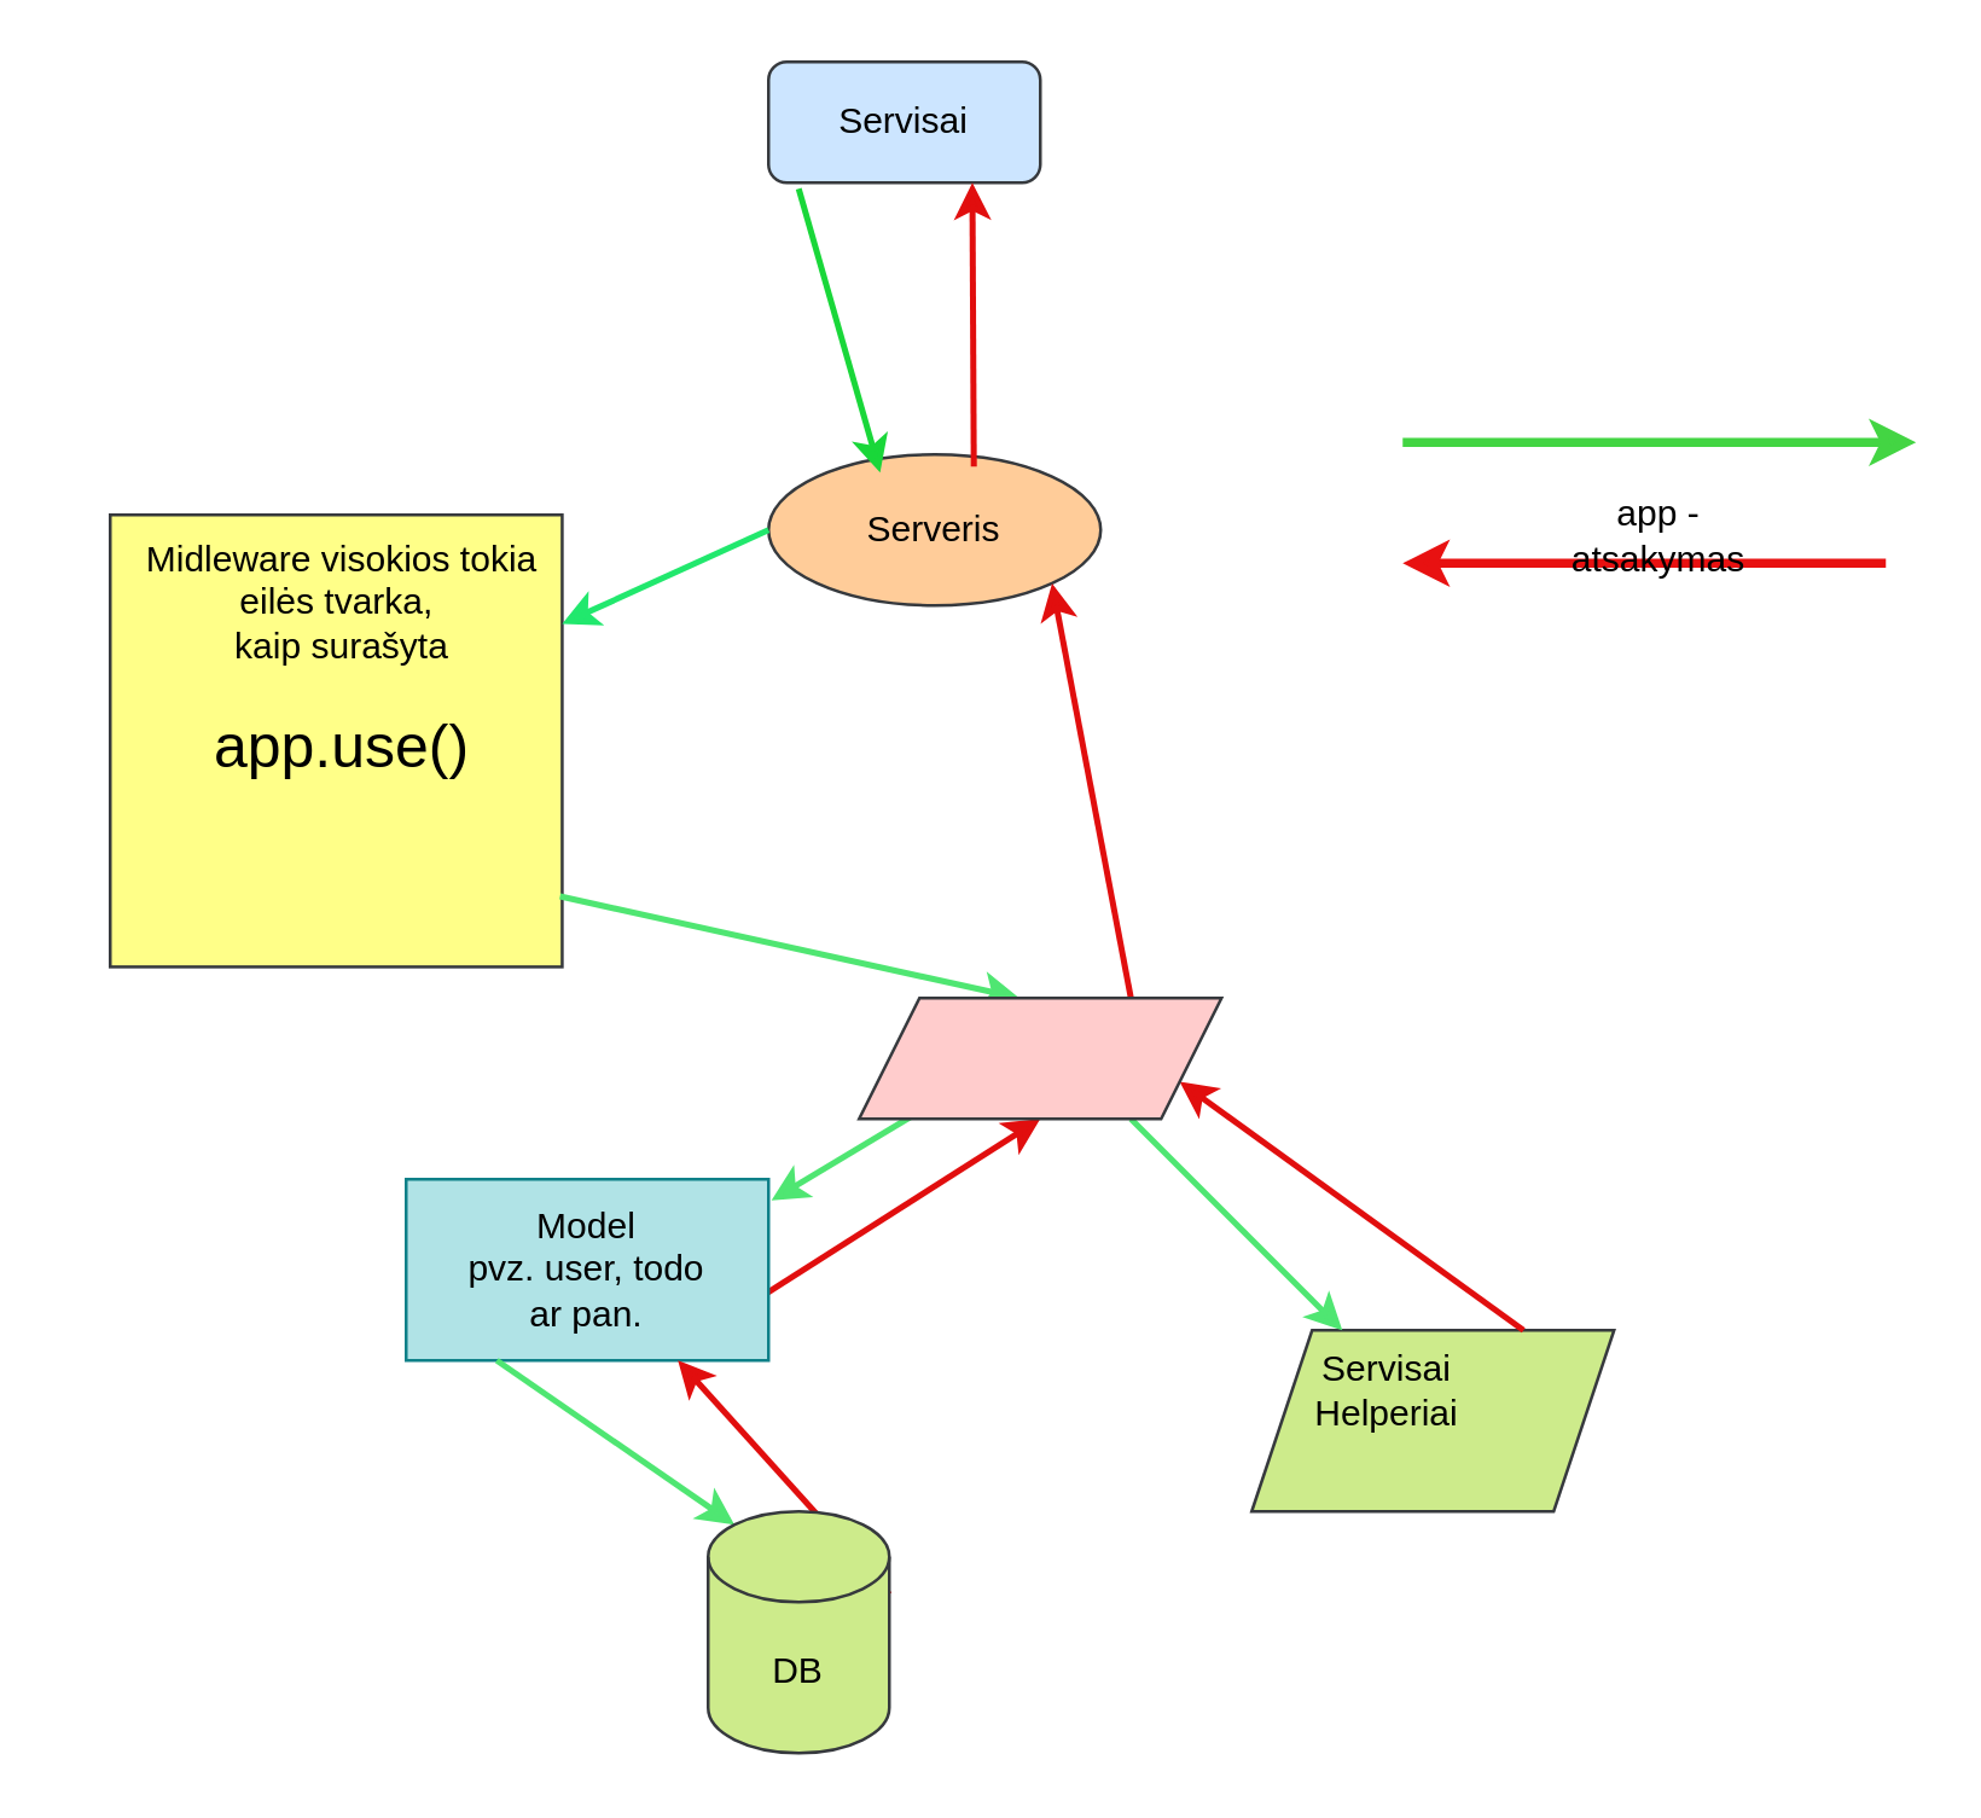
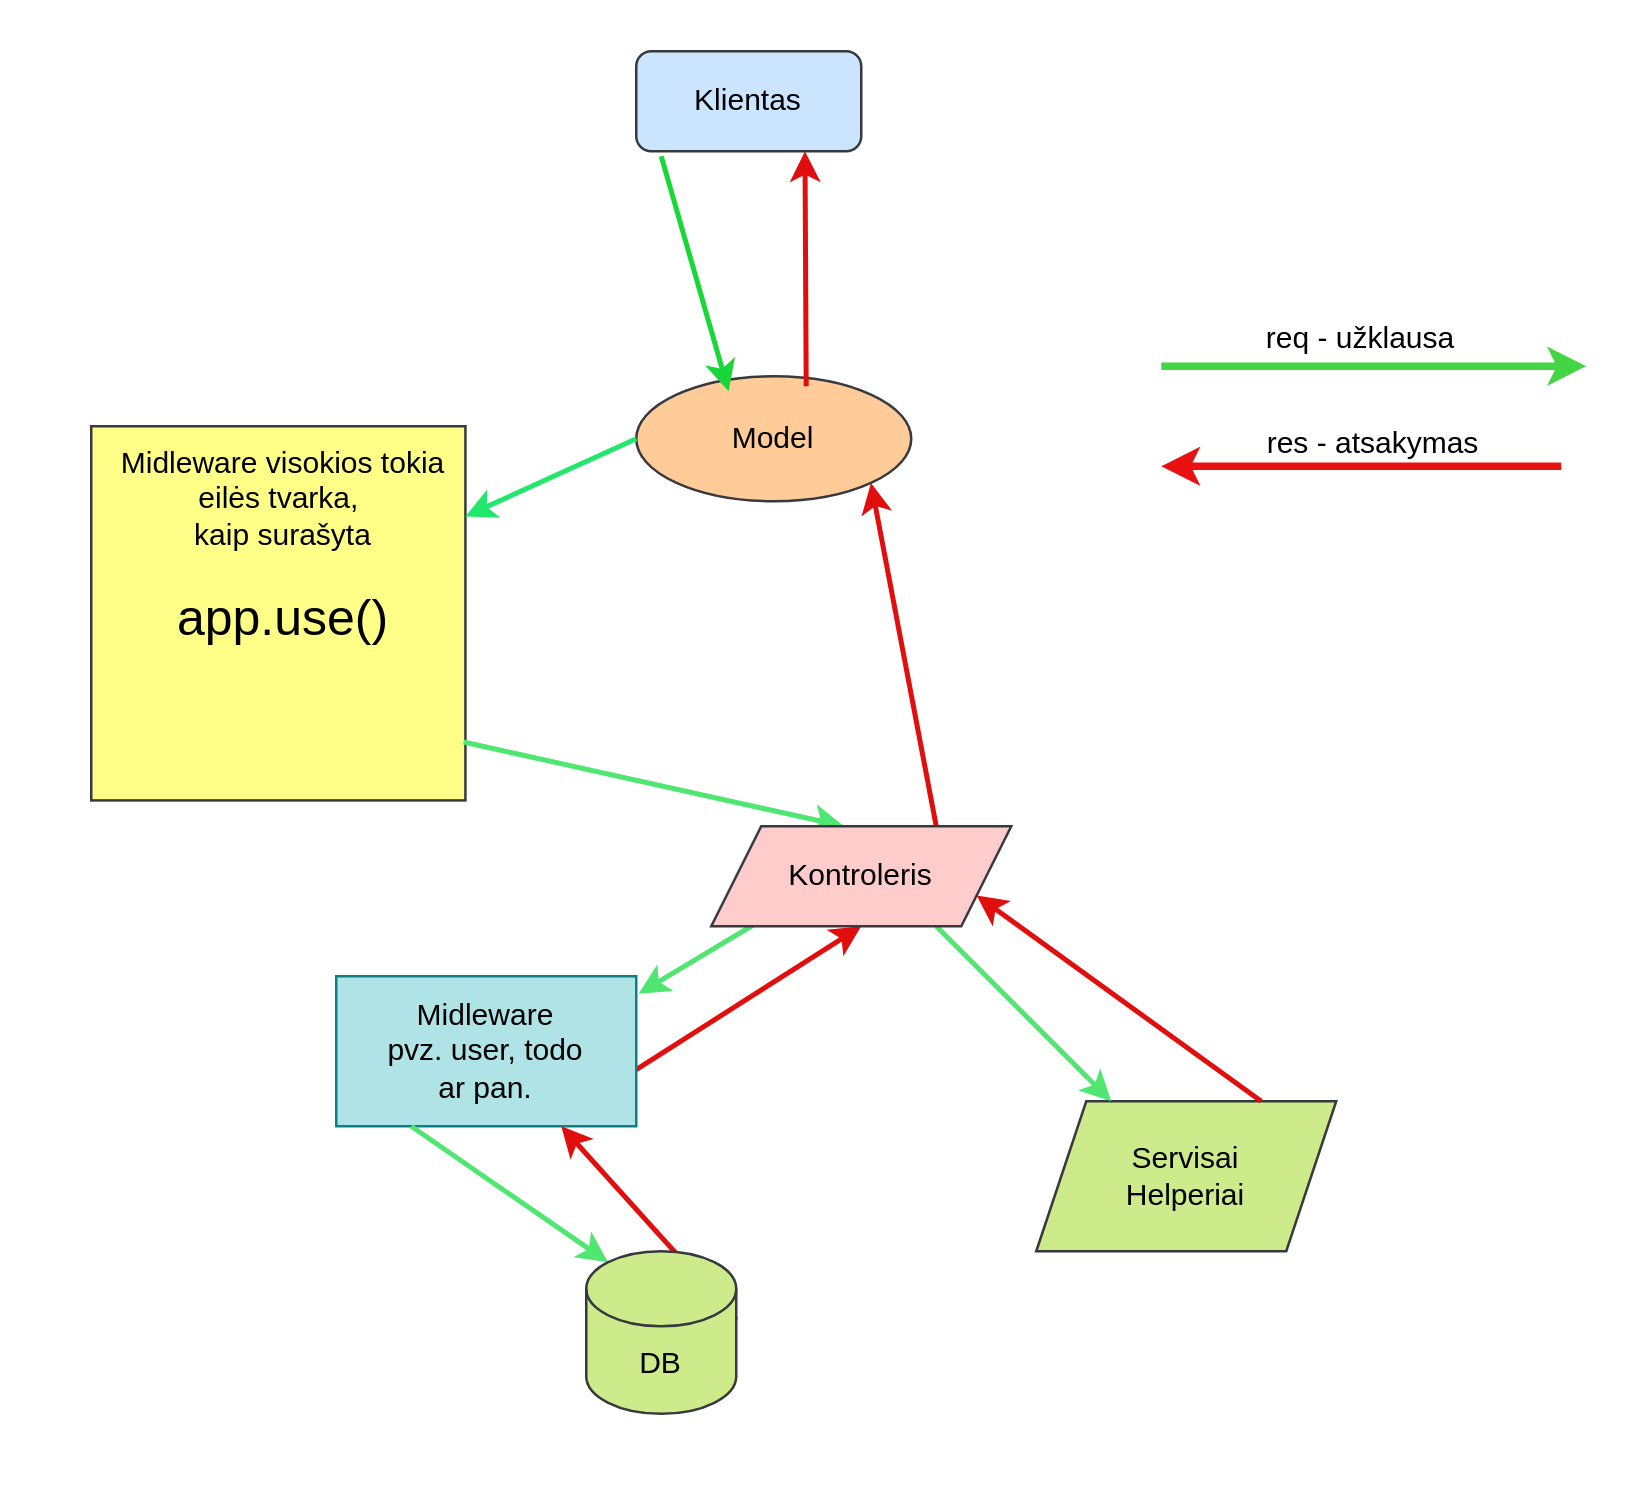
- <mxCell id="4" value="Servisai" style="text;strokeColor=none;align=center;fillColor=none;html=1;verticalAlign=middle;whiteSpace=wrap;rounded=0;" vertex="1" parent="2"><mxGeometry x="15" y="5" width="60" height="30" as="geometry" /></mxCell>
+ <mxCell id="4" value="Klientas" style="text;strokeColor=none;align=center;fillColor=none;html=1;verticalAlign=middle;whiteSpace=wrap;rounded=0;" vertex="1" parent="2"><mxGeometry x="15" y="5" width="60" height="30" as="geometry" /></mxCell>
+ <mxCell id="26" value="req - užklausa" style="text;strokeColor=none;align=center;fillColor=none;html=1;verticalAlign=middle;whiteSpace=wrap;rounded=0;" vertex="1" parent="24"><mxGeometry x="40" width="80" height="30" as="geometry" /></mxCell>
- <mxCell id="7" value="Serveris" style="text;strokeColor=none;align=center;fillColor=none;html=1;verticalAlign=middle;whiteSpace=wrap;rounded=0;" vertex="1" parent="5"><mxGeometry x="25" y="10" width="60" height="30" as="geometry" /></mxCell>
+ <mxCell id="7" value="Model" style="text;strokeColor=none;align=center;fillColor=none;html=1;verticalAlign=middle;whiteSpace=wrap;rounded=0;" vertex="1" parent="5"><mxGeometry x="25" y="10" width="60" height="30" as="geometry" /></mxCell>
- <mxCell id="28" value="app - atsakymas" style="text;strokeColor=none;align=center;fillColor=none;html=1;verticalAlign=middle;whiteSpace=wrap;rounded=0;" vertex="1" parent="23"><mxGeometry x="40" y="42" width="90" height="30" as="geometry" /></mxCell>
+ <mxCell id="28" value="res - atsakymas" style="text;strokeColor=none;align=center;fillColor=none;html=1;verticalAlign=middle;whiteSpace=wrap;rounded=0;" vertex="1" parent="23"><mxGeometry x="40" y="42" width="90" height="30" as="geometry" /></mxCell>
+ <mxCell id="30" value="Kontroleris" style="text;strokeColor=none;align=center;fillColor=none;html=1;verticalAlign=middle;whiteSpace=wrap;rounded=0;" vertex="1" parent="1"><mxGeometry x="314" y="335" width="60" height="30" as="geometry" /></mxCell>
- <mxCell id="31" value="Model&lt;div&gt;pvz. user, todo&lt;/div&gt;&lt;div&gt;ar pan.&lt;/div&gt;" style="rounded=0;whiteSpace=wrap;html=1;fillColor=#b0e3e6;strokeColor=#0e8088;" vertex="1" parent="1"><mxGeometry x="134" y="390" width="120" height="60" as="geometry" /></mxCell>
+ <mxCell id="31" value="Midleware&lt;div&gt;pvz. user, todo&lt;/div&gt;&lt;div&gt;ar pan.&lt;/div&gt;" style="rounded=0;whiteSpace=wrap;html=1;fillColor=#b0e3e6;strokeColor=#0e8088;" vertex="1" parent="1"><mxGeometry x="134" y="390" width="120" height="60" as="geometry" /></mxCell>
- <mxCell id="20" value="Servisai&lt;div&gt;Helperiai&lt;/div&gt;" style="text;strokeColor=none;align=center;fillColor=none;html=1;verticalAlign=middle;whiteSpace=wrap;rounded=0;" vertex="1" parent="18"><mxGeometry x="15" y="5" width="60" height="30" as="geometry" /></mxCell>
+ <mxCell id="20" value="Servisai&lt;div&gt;Helperiai&lt;/div&gt;" style="text;strokeColor=none;align=center;fillColor=none;html=1;verticalAlign=middle;whiteSpace=wrap;rounded=0;" vertex="1" parent="18"><mxGeometry x="30" y="15" width="60" height="30" as="geometry" /></mxCell>
- <mxCell id="34" value="DB" style="shape=cylinder3;whiteSpace=wrap;html=1;boundedLbl=1;backgroundOutline=1;size=15;fillColor=#cdeb8b;strokeColor=#36393d;" vertex="1" parent="1"><mxGeometry x="234" y="500" width="60" height="80" as="geometry" /></mxCell>
+ <mxCell id="34" value="DB" style="shape=cylinder3;whiteSpace=wrap;html=1;boundedLbl=1;backgroundOutline=1;size=15;fillColor=#cdeb8b;strokeColor=#36393d;" vertex="1" parent="1"><mxGeometry x="234" y="500" width="60" height="65" as="geometry" /></mxCell>
